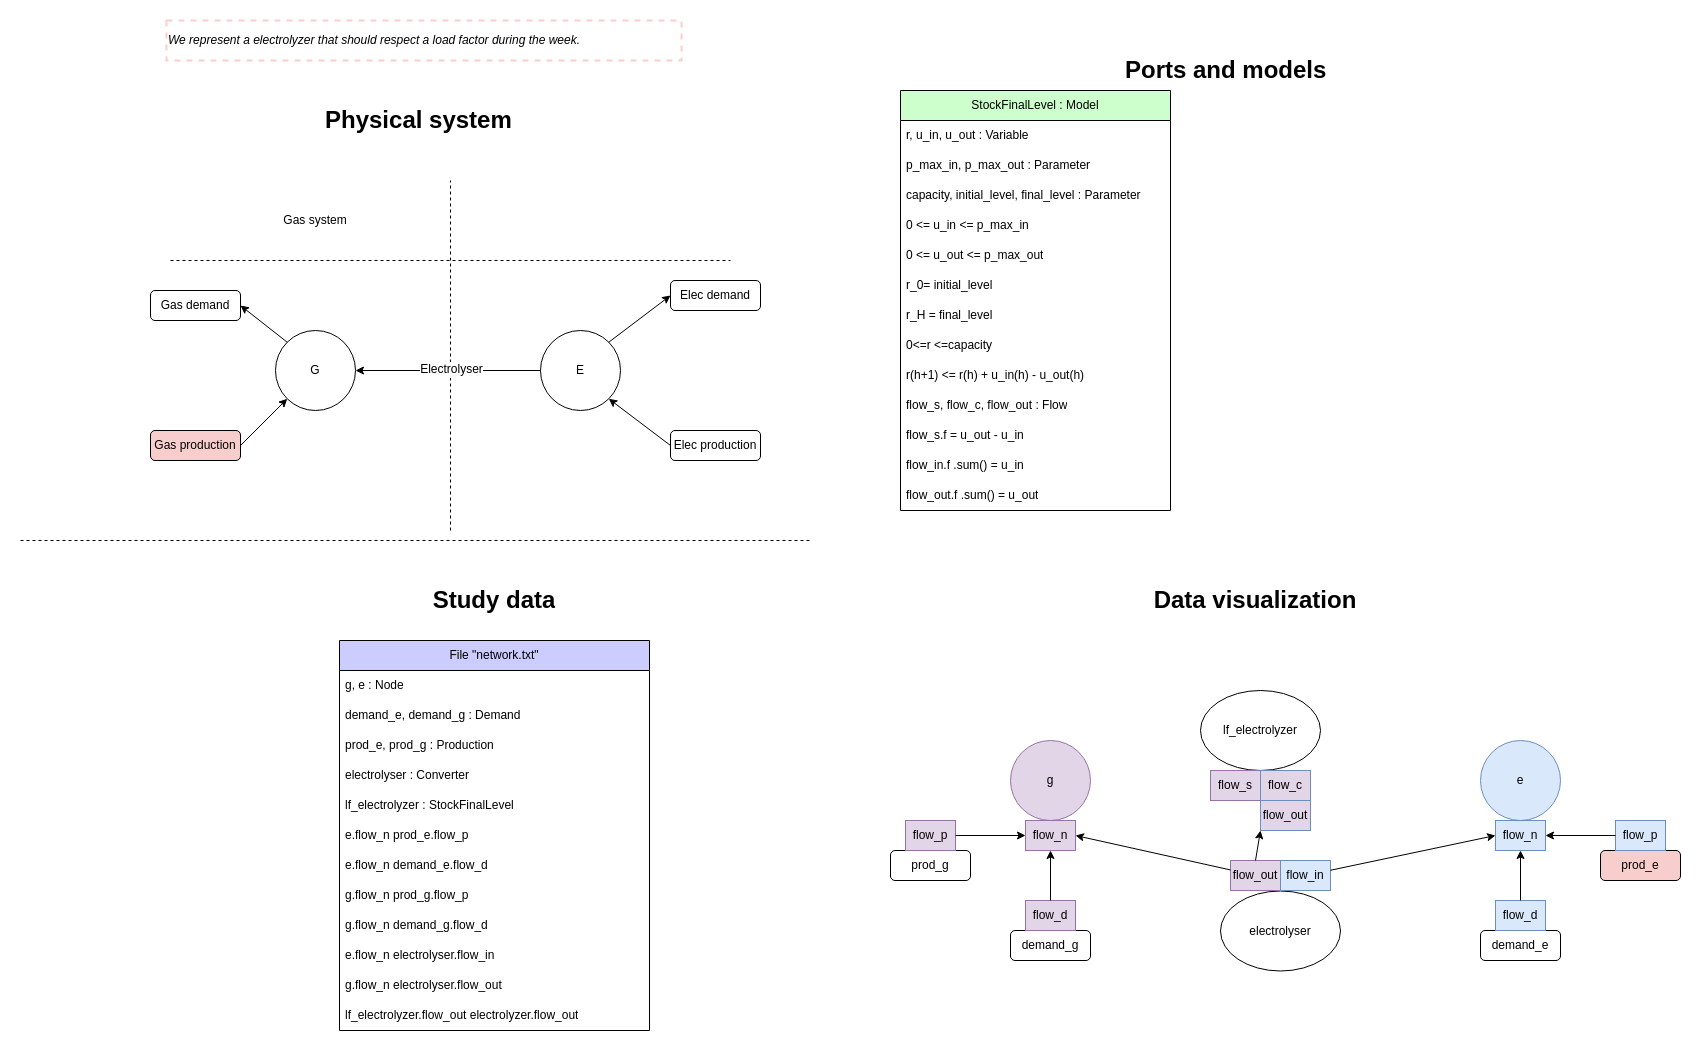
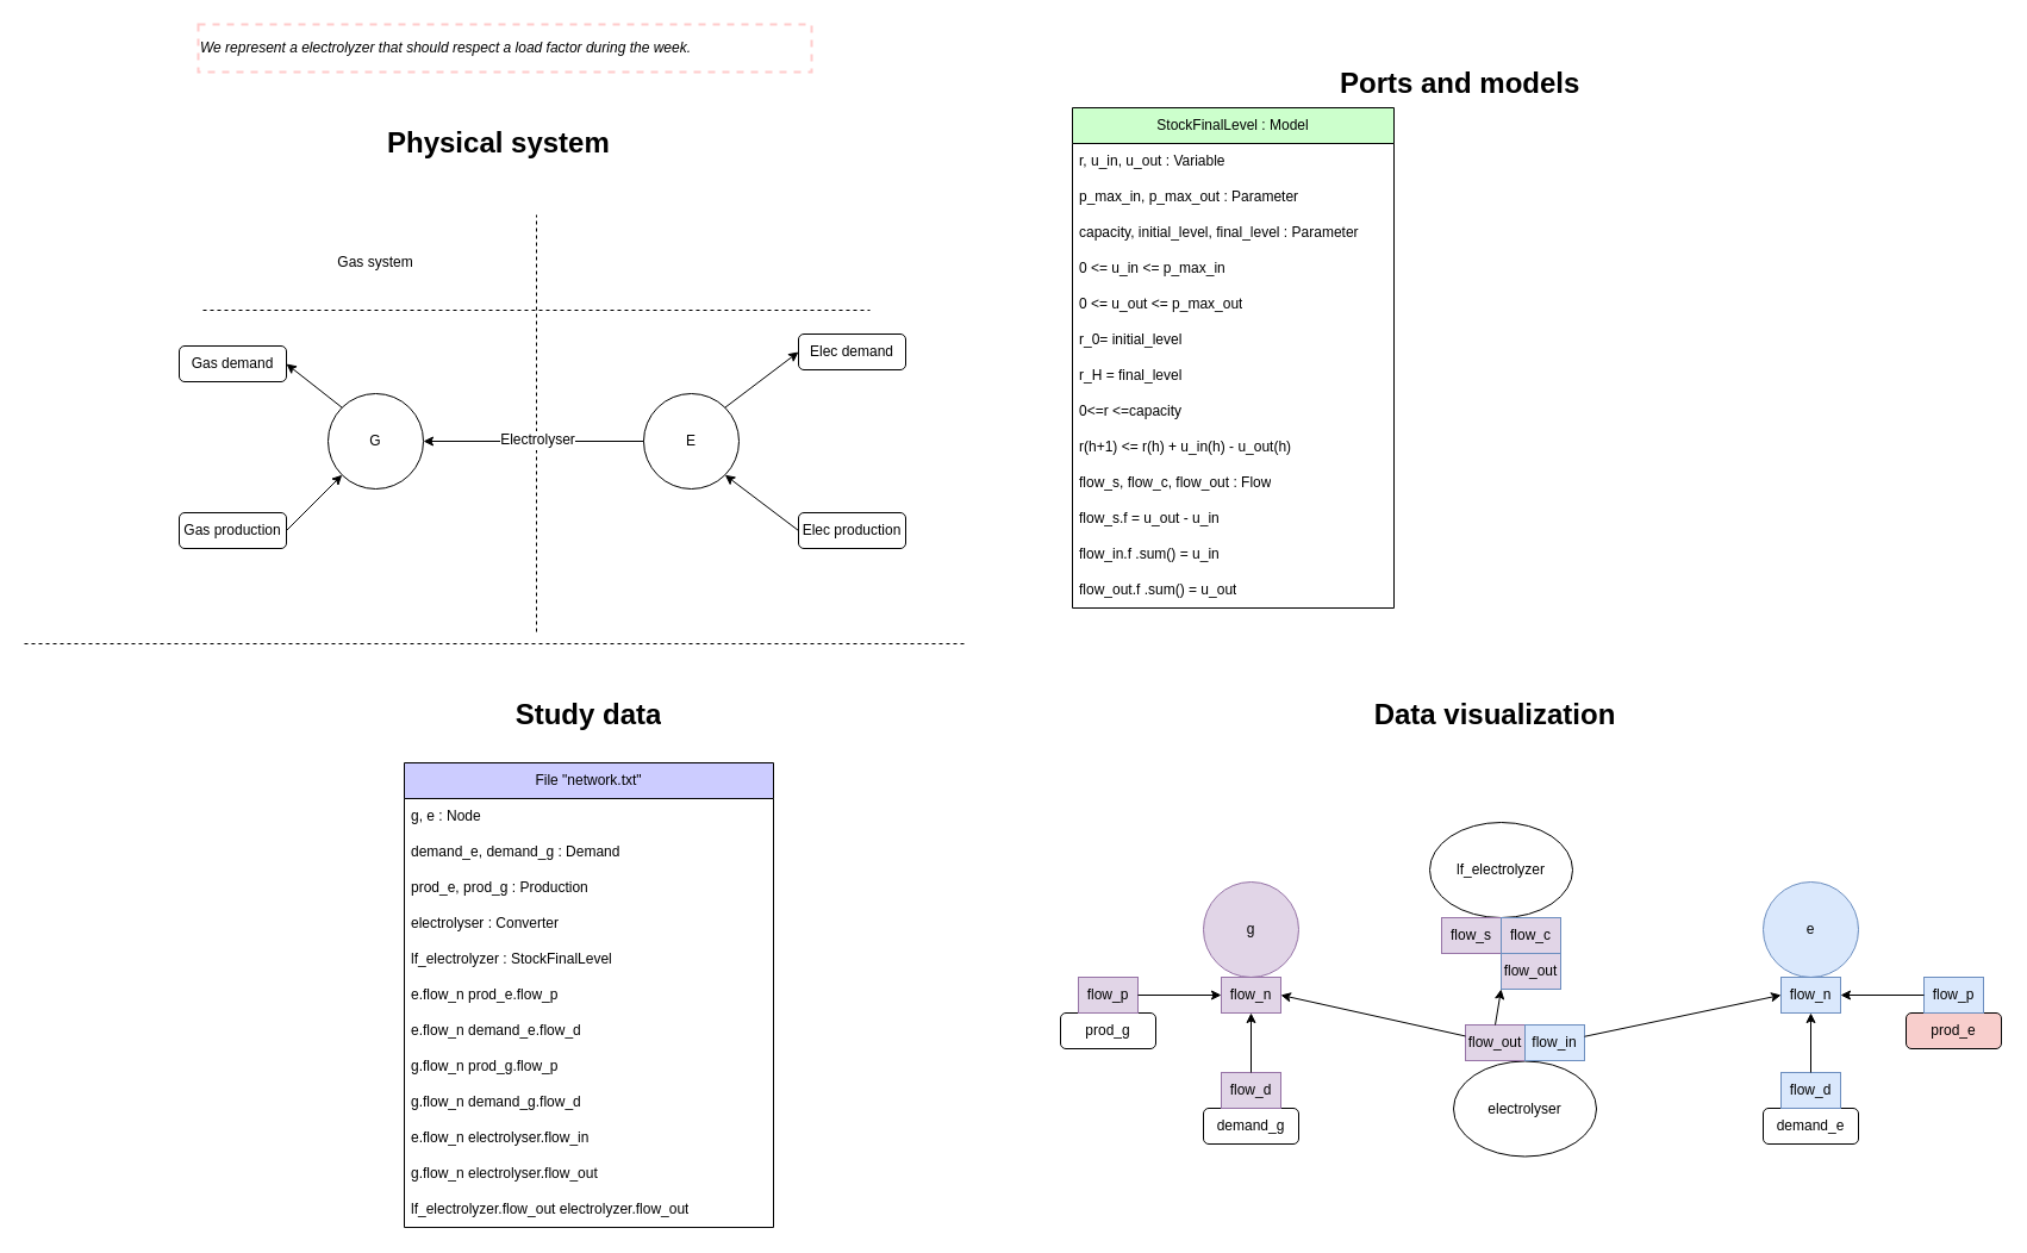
- <mxCell id="11" value="Gas production" style="rounded=1;whiteSpace=wrap;html=1;fillColor=#f8cecc;" parent="1" vertex="1"><mxGeometry x="150" y="430" width="90" height="30" as="geometry" /></mxCell>
+ <mxCell id="11" value="Gas production" style="rounded=1;whiteSpace=wrap;html=1;" parent="1" vertex="1"><mxGeometry x="150" y="430" width="90" height="30" as="geometry" /></mxCell>
